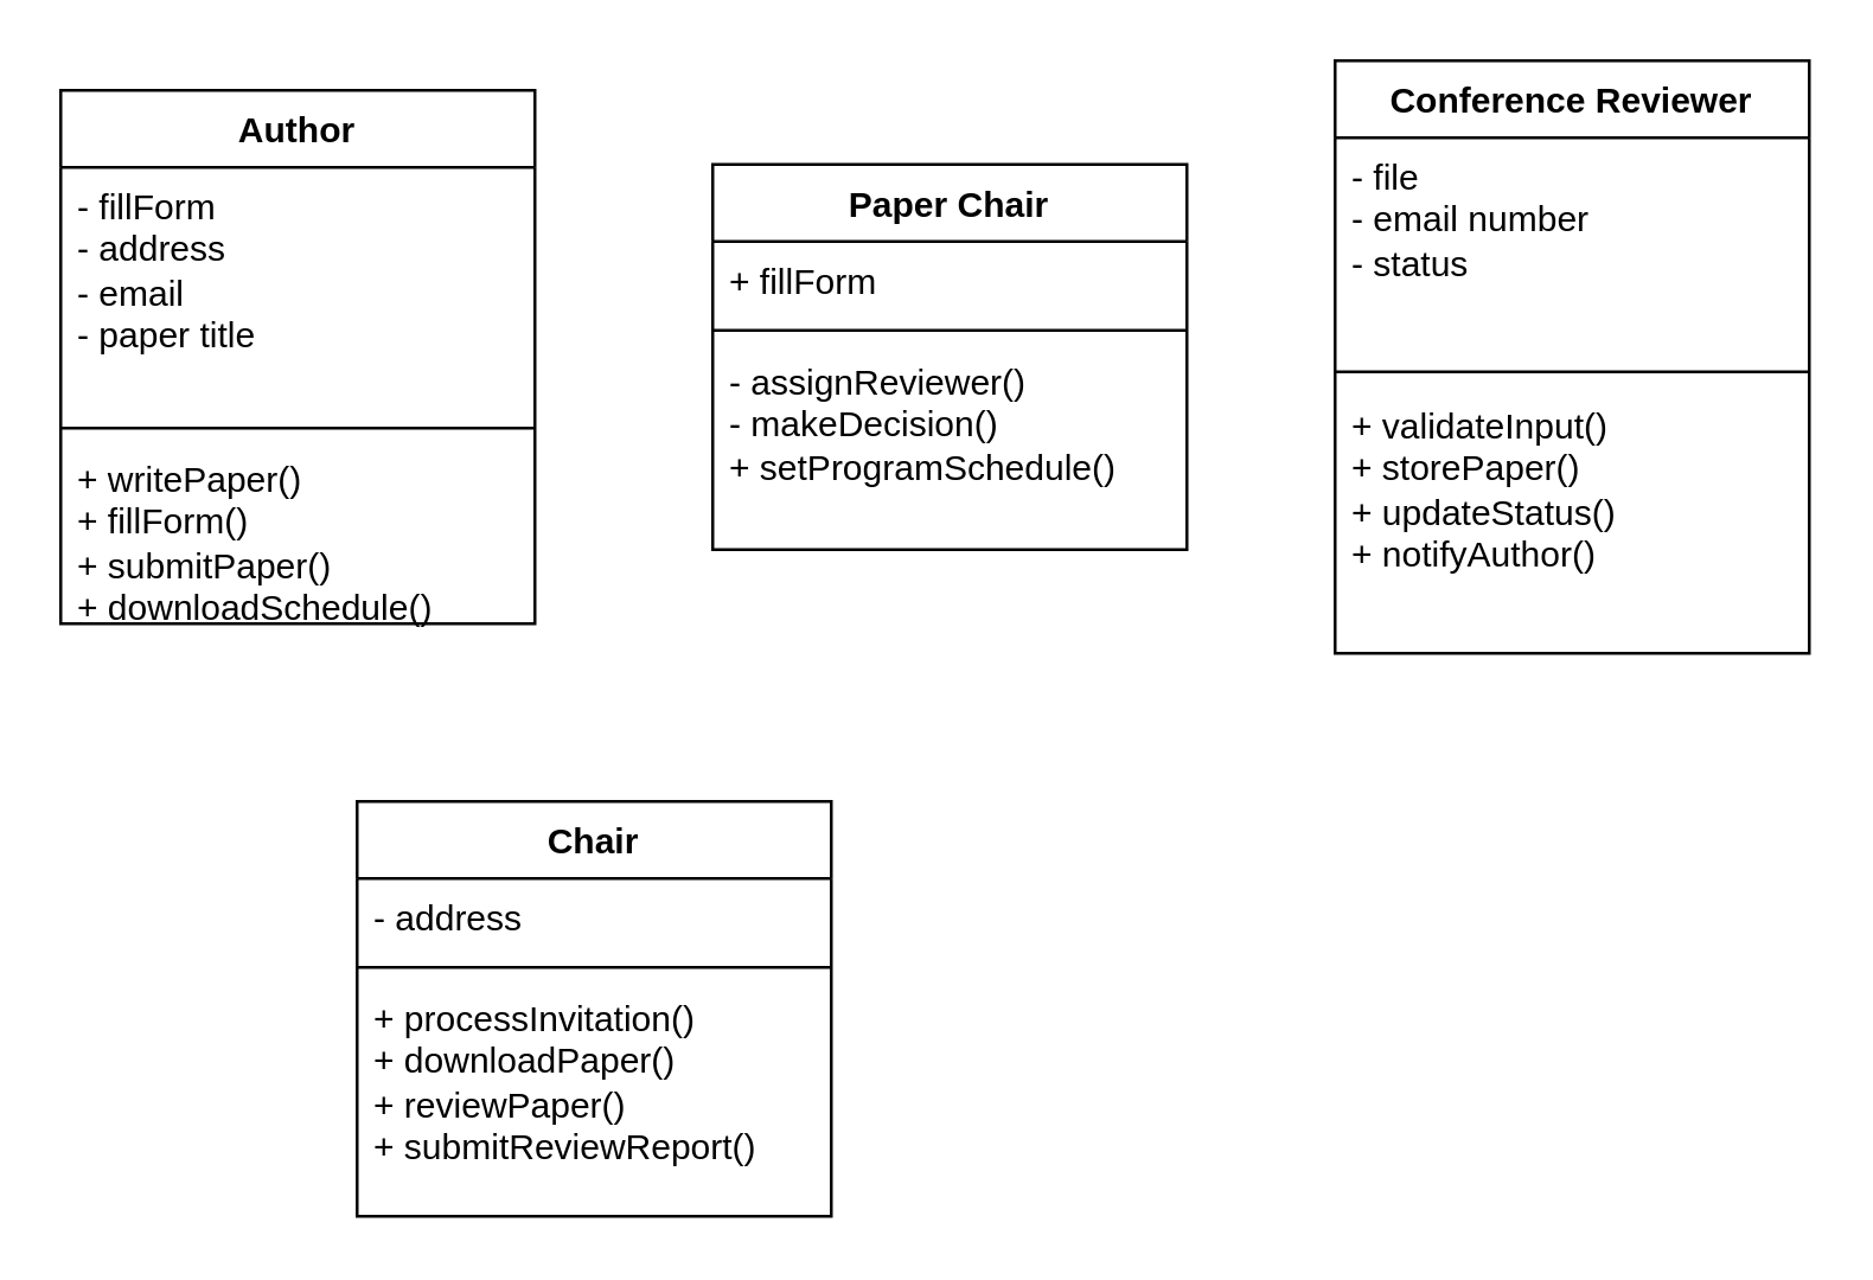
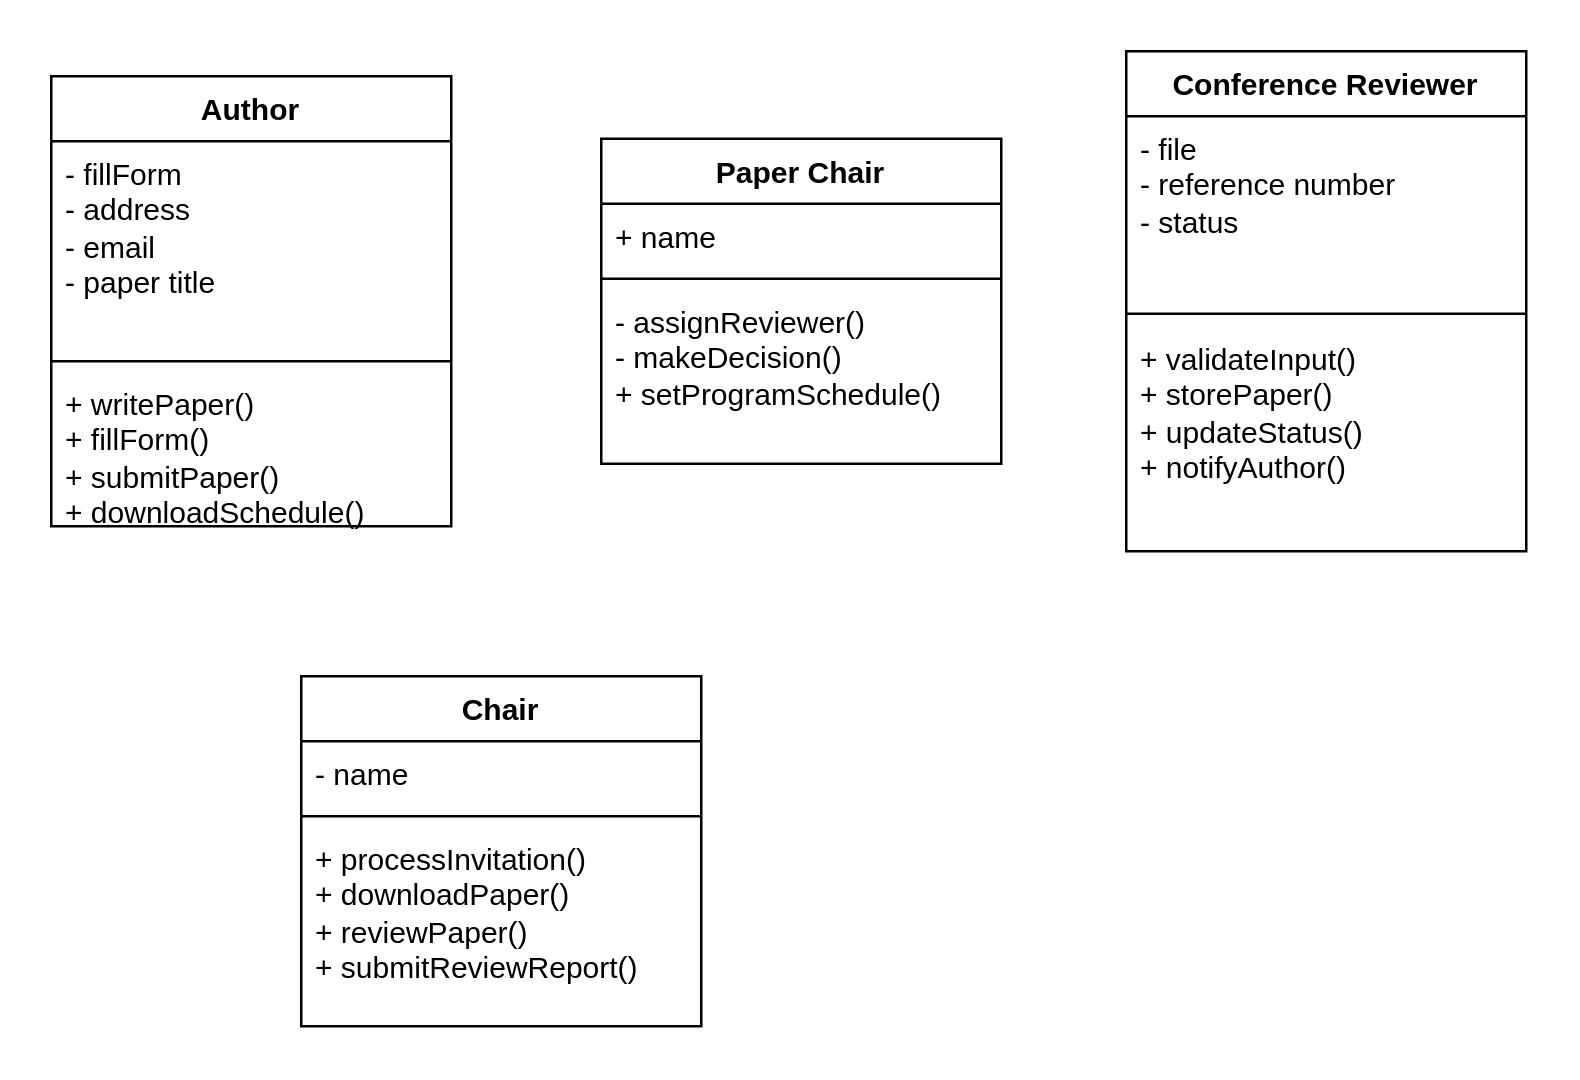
- <mxCell id="7" value="- file&lt;div&gt;- email number&lt;br&gt;&lt;div&gt;- status&lt;/div&gt;&lt;/div&gt;" style="text;strokeColor=none;fillColor=none;align=left;verticalAlign=top;spacingLeft=4;spacingRight=4;overflow=hidden;rotatable=0;points=[[0,0.5],[1,0.5]];portConstraint=eastwest;whiteSpace=wrap;html=1;" vertex="1" parent="6"><mxGeometry y="26" width="160" height="74" as="geometry" /></mxCell>
+ <mxCell id="7" value="- file&lt;div&gt;- reference number&lt;br&gt;&lt;div&gt;- status&lt;/div&gt;&lt;/div&gt;" style="text;strokeColor=none;fillColor=none;align=left;verticalAlign=top;spacingLeft=4;spacingRight=4;overflow=hidden;rotatable=0;points=[[0,0.5],[1,0.5]];portConstraint=eastwest;whiteSpace=wrap;html=1;" vertex="1" parent="6"><mxGeometry y="26" width="160" height="74" as="geometry" /></mxCell>
- <mxCell id="11" value="+ fillForm" style="text;strokeColor=none;fillColor=none;align=left;verticalAlign=top;spacingLeft=4;spacingRight=4;overflow=hidden;rotatable=0;points=[[0,0.5],[1,0.5]];portConstraint=eastwest;whiteSpace=wrap;html=1;" vertex="1" parent="10"><mxGeometry y="26" width="160" height="26" as="geometry" /></mxCell>
+ <mxCell id="11" value="+ name" style="text;strokeColor=none;fillColor=none;align=left;verticalAlign=top;spacingLeft=4;spacingRight=4;overflow=hidden;rotatable=0;points=[[0,0.5],[1,0.5]];portConstraint=eastwest;whiteSpace=wrap;html=1;" vertex="1" parent="10"><mxGeometry y="26" width="160" height="26" as="geometry" /></mxCell>
- <mxCell id="15" value="- address" style="text;strokeColor=none;fillColor=none;align=left;verticalAlign=top;spacingLeft=4;spacingRight=4;overflow=hidden;rotatable=0;points=[[0,0.5],[1,0.5]];portConstraint=eastwest;whiteSpace=wrap;html=1;" vertex="1" parent="14"><mxGeometry y="26" width="160" height="26" as="geometry" /></mxCell>
+ <mxCell id="15" value="- name" style="text;strokeColor=none;fillColor=none;align=left;verticalAlign=top;spacingLeft=4;spacingRight=4;overflow=hidden;rotatable=0;points=[[0,0.5],[1,0.5]];portConstraint=eastwest;whiteSpace=wrap;html=1;" vertex="1" parent="14"><mxGeometry y="26" width="160" height="26" as="geometry" /></mxCell>
